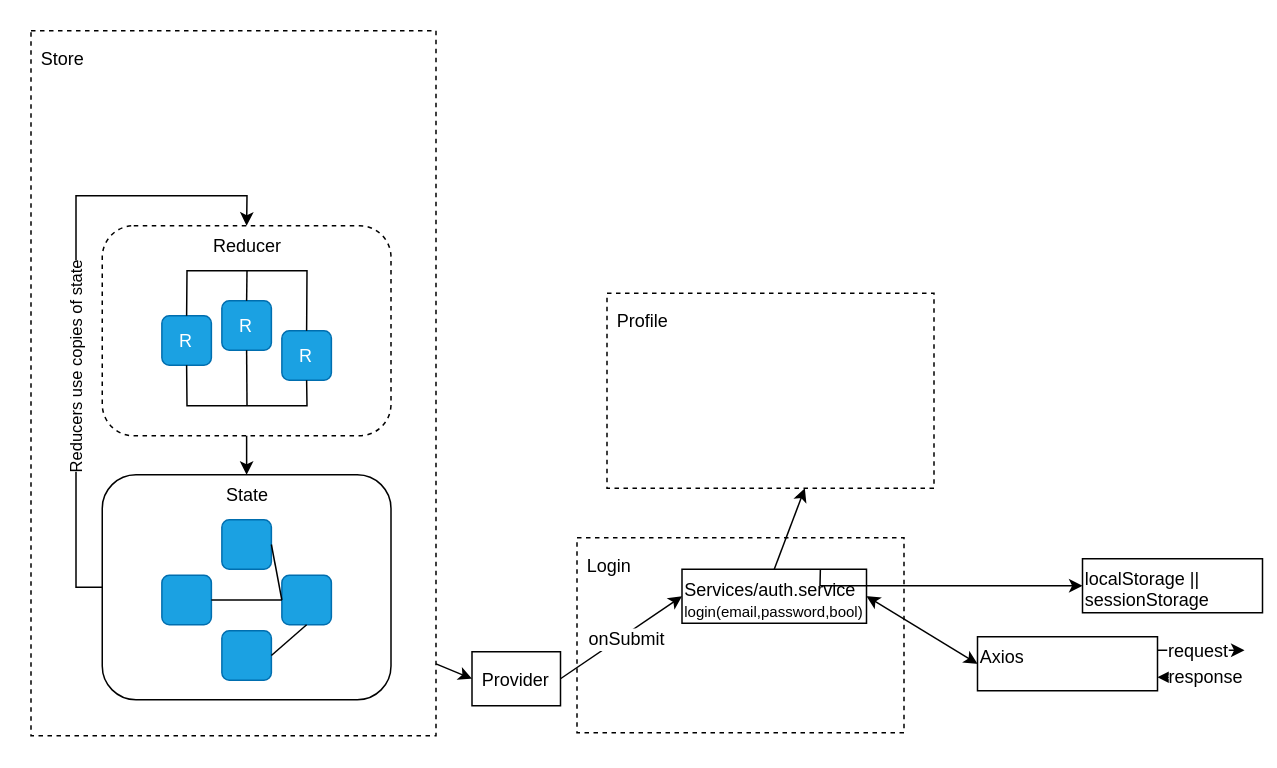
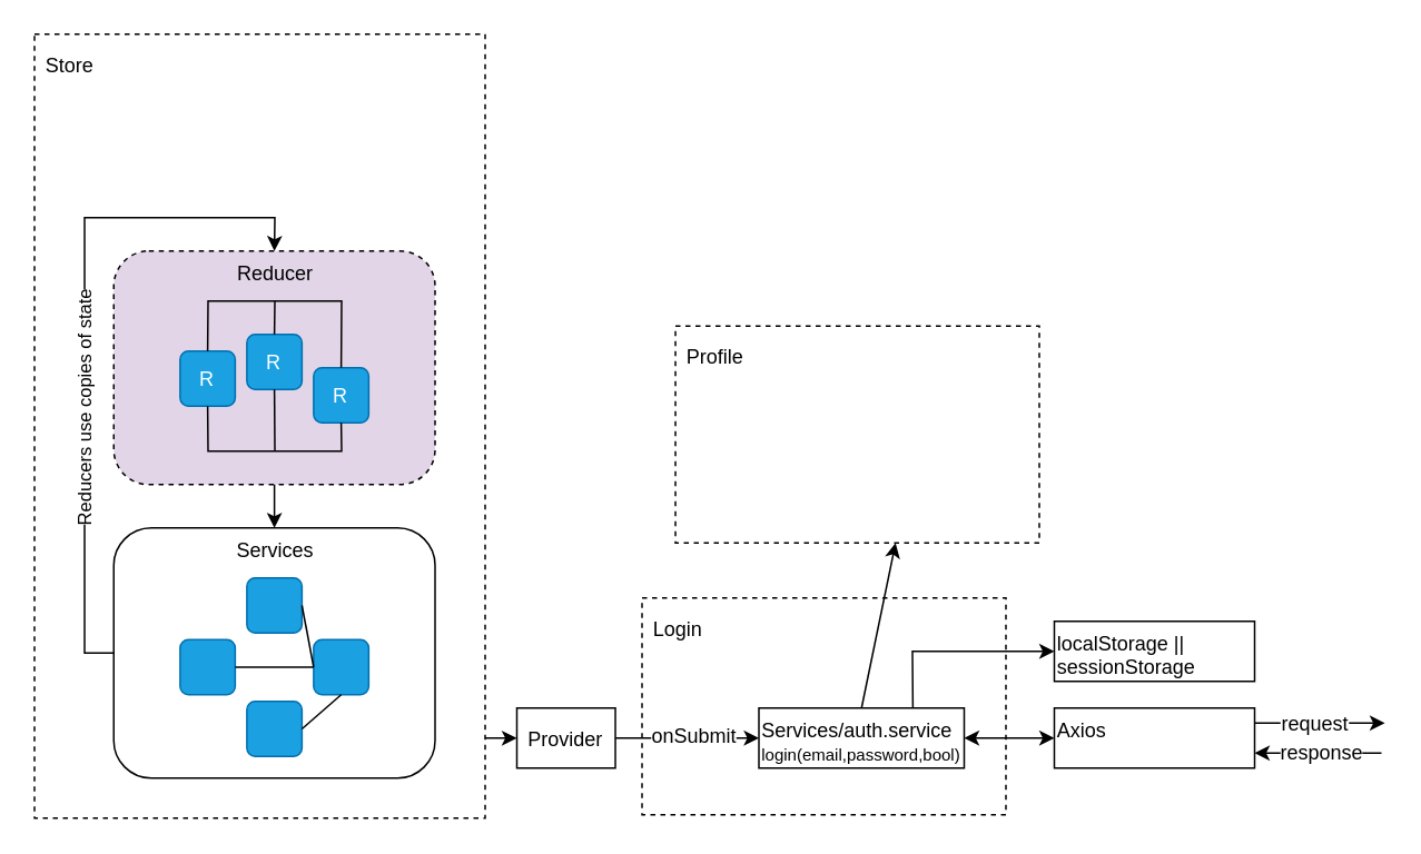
- <mxCell id="14" value="Reducer" style="rounded=1;whiteSpace=wrap;html=1;dashed=1;verticalAlign=top;" parent="13" vertex="1"><mxGeometry width="192.5" height="140" as="geometry" /></mxCell>
+ <mxCell id="14" value="Reducer" style="rounded=1;whiteSpace=wrap;html=1;dashed=1;verticalAlign=top;fillColor=#e1d5e7;" parent="13" vertex="1"><mxGeometry width="192.5" height="140" as="geometry" /></mxCell>
- <mxCell id="5" value="State" style="rounded=1;whiteSpace=wrap;html=1;verticalAlign=top;" parent="4" vertex="1"><mxGeometry width="192.5" height="150" as="geometry" /></mxCell>
+ <mxCell id="5" value="Services" style="rounded=1;whiteSpace=wrap;html=1;verticalAlign=top;" parent="4" vertex="1"><mxGeometry width="192.5" height="150" as="geometry" /></mxCell>
- <mxCell id="2" value="localStorage || sessionStorage" style="rounded=0;whiteSpace=wrap;html=1;align=left;verticalAlign=top;" parent="1" vertex="1"><mxGeometry x="721" y="372" width="120" height="36" as="geometry" /></mxCell>
+ <mxCell id="2" value="localStorage || sessionStorage" style="rounded=0;whiteSpace=wrap;html=1;align=left;verticalAlign=top;" parent="1" vertex="1"><mxGeometry x="631" y="372" width="120" height="36" as="geometry" /></mxCell>
- <mxCell id="26" value="Services/auth.service&lt;br style=&quot;font-size: 12px&quot;&gt;&lt;font style=&quot;font-size: 10px&quot;&gt;login(email,password,bool)&lt;/font&gt;" style="rounded=0;whiteSpace=wrap;html=1;fontSize=12;align=left;verticalAlign=top;" parent="1" vertex="1"><mxGeometry x="454" y="379" width="123" height="36" as="geometry" /></mxCell>
+ <mxCell id="26" value="Services/auth.service&lt;br style=&quot;font-size: 12px&quot;&gt;&lt;font style=&quot;font-size: 10px&quot;&gt;login(email,password,bool)&lt;/font&gt;" style="rounded=0;whiteSpace=wrap;html=1;fontSize=12;align=left;verticalAlign=top;" parent="1" vertex="1"><mxGeometry x="454" y="424" width="123" height="36" as="geometry" /></mxCell>
- <mxCell id="30" value="Axios" style="rounded=0;whiteSpace=wrap;html=1;align=left;verticalAlign=top;" parent="1" vertex="1"><mxGeometry x="651" y="424" width="120" height="36" as="geometry" /></mxCell>
+ <mxCell id="30" value="Axios" style="rounded=0;whiteSpace=wrap;html=1;align=left;verticalAlign=top;" parent="1" vertex="1"><mxGeometry x="631" y="424" width="120" height="36" as="geometry" /></mxCell>
- <mxCell id="36" value="Provider" style="whiteSpace=wrap;html=1;resizeHeight=1;resizeWidth=1;imageAspect=0;align=left;verticalAlign=top;spacing=7;" parent="1" vertex="1"><mxGeometry x="314" y="434" width="59" height="36" as="geometry" /></mxCell>
+ <mxCell id="36" value="Provider" style="whiteSpace=wrap;html=1;resizeHeight=1;resizeWidth=1;imageAspect=0;align=left;verticalAlign=top;spacing=7;" parent="1" vertex="1"><mxGeometry x="309" y="424" width="59" height="36" as="geometry" /></mxCell>
